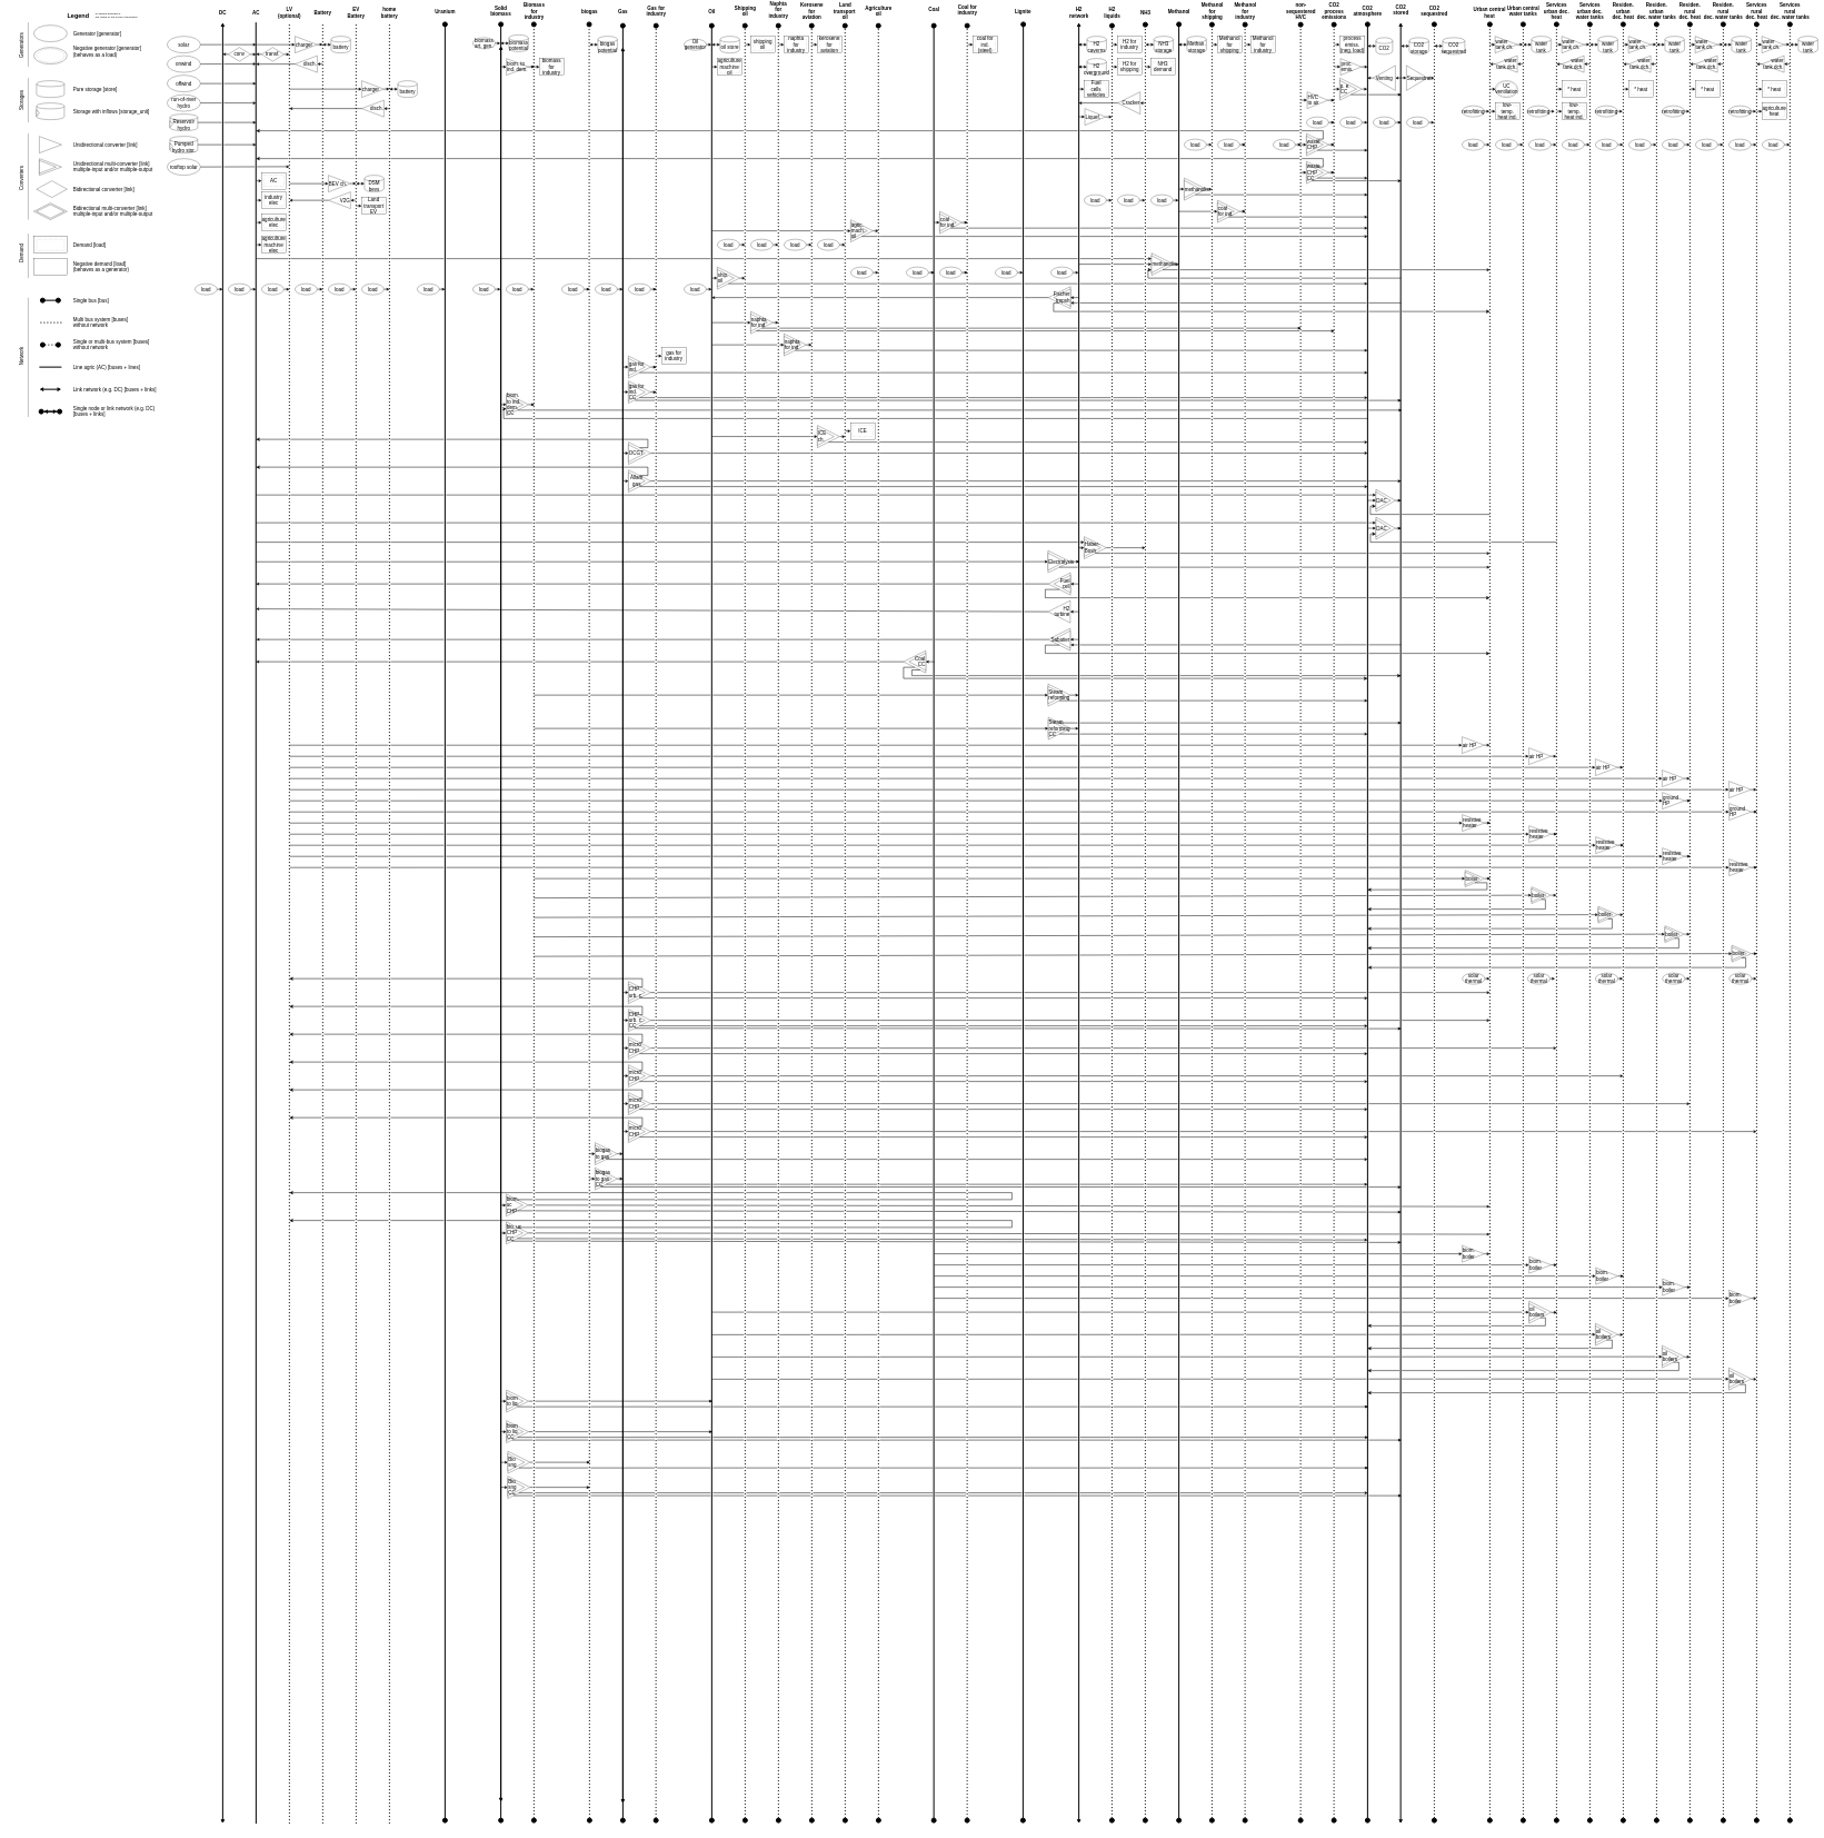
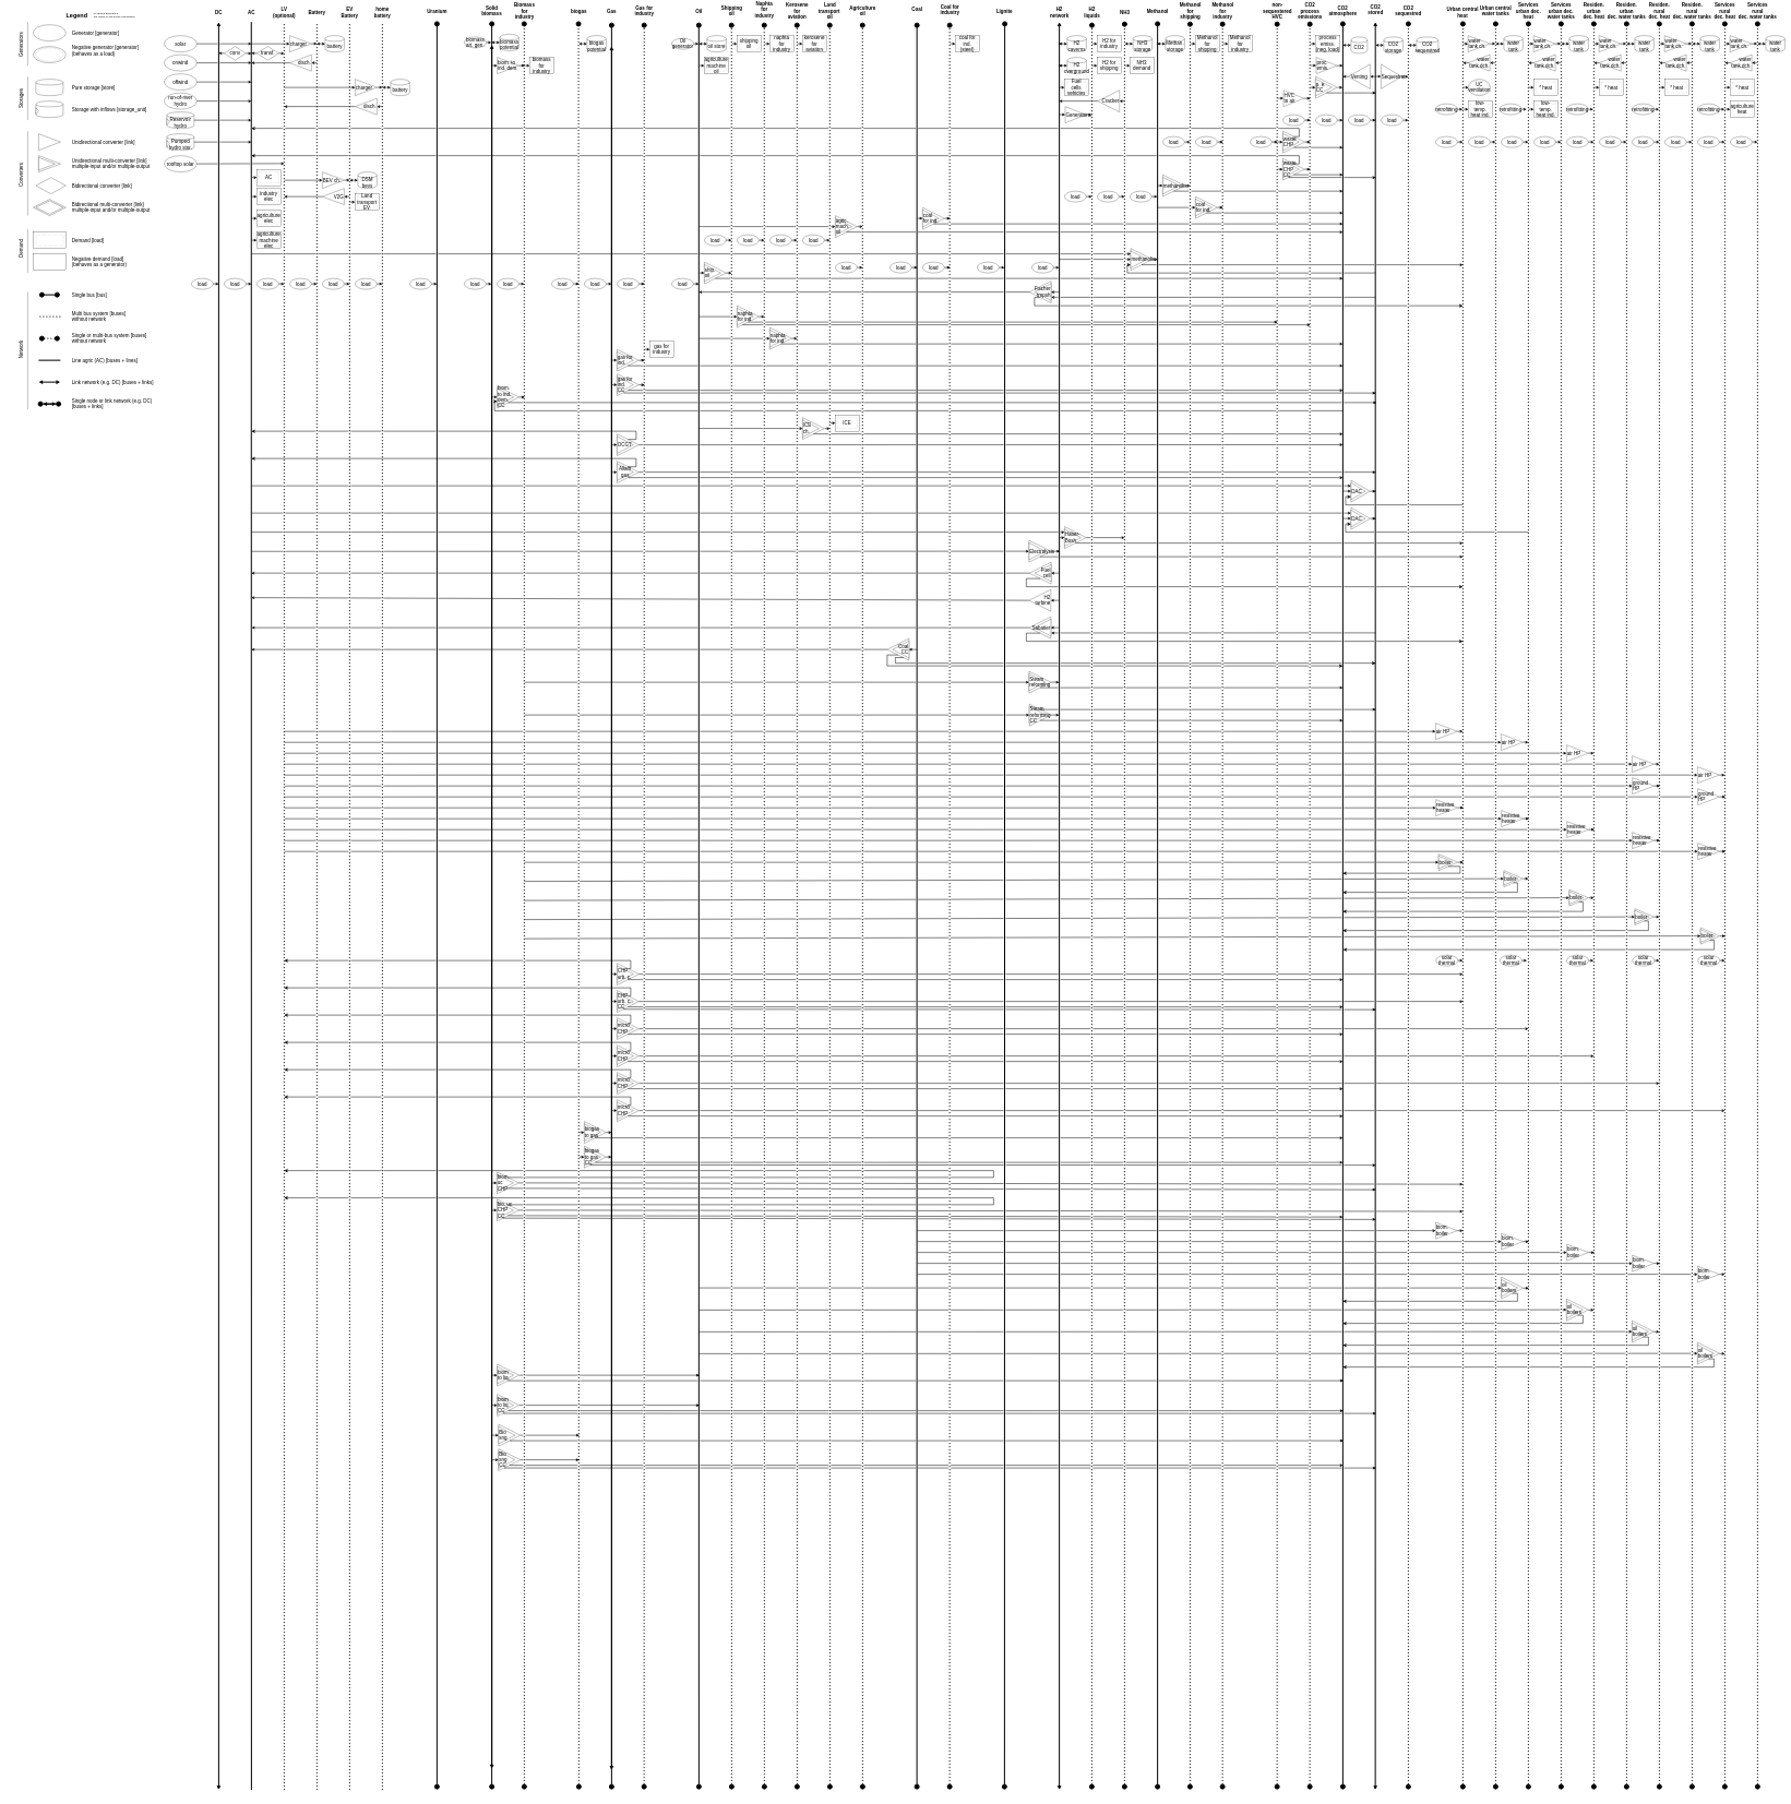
- <mxCell id="543" value="Liquef." style="triangle;whiteSpace=wrap;html=1;pointerEvents=0;align=left;verticalAlign=middle;fontFamily=Helvetica;fontSize=18;fontColor=default;fillColor=default;gradientColor=none;" parent="1" vertex="1"><mxGeometry x="3902.5" y="390" width="75" height="60" as="geometry" /></mxCell>
+ <mxCell id="543" value="Generators." style="triangle;whiteSpace=wrap;html=1;pointerEvents=0;align=left;verticalAlign=middle;fontFamily=Helvetica;fontSize=18;fontColor=default;fillColor=default;gradientColor=none;" parent="1" vertex="1"><mxGeometry x="3902.5" y="390" width="75" height="60" as="geometry" /></mxCell>
